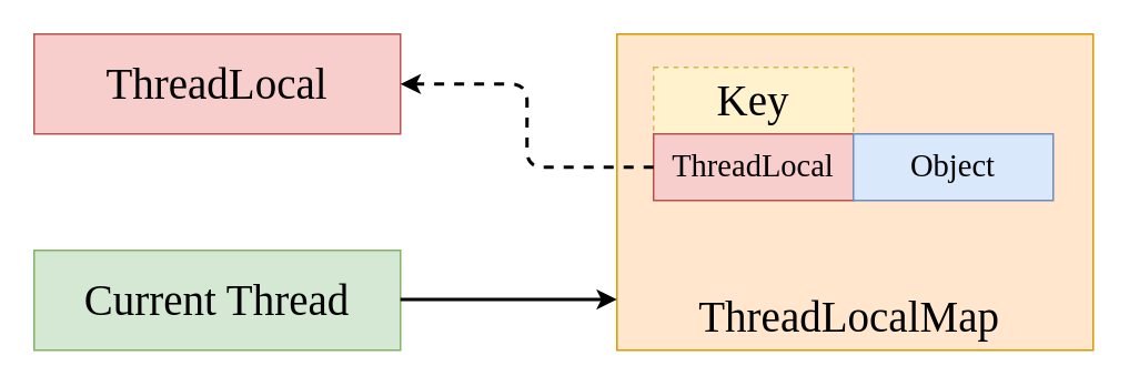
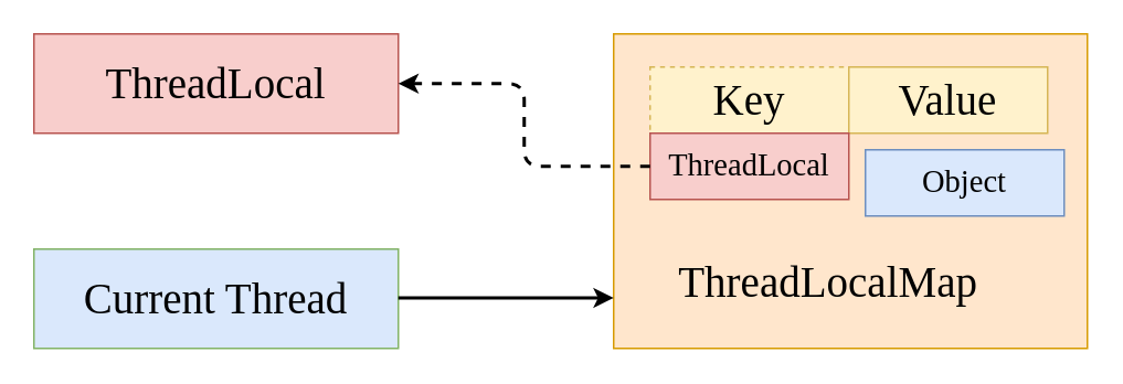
+ <mxCell id="7" value="Value" style="rounded=0;whiteSpace=wrap;html=1;fontFamily=Comic Sans MS;fontSize=26;fillColor=#fff2cc;strokeColor=#d6b656;" vertex="1" parent="1"><mxGeometry x="512" y="40" width="120" height="40" as="geometry" /></mxCell>
- <mxCell id="9" value="Object" style="rounded=0;whiteSpace=wrap;html=1;fontFamily=Comic Sans MS;fontSize=19;fillColor=#dae8fc;strokeColor=#6c8ebf;" vertex="1" parent="1"><mxGeometry x="512" y="80" width="120" height="40" as="geometry" /></mxCell>
+ <mxCell id="9" value="Object" style="rounded=0;whiteSpace=wrap;html=1;fontFamily=Comic Sans MS;fontSize=19;fillColor=#dae8fc;strokeColor=#6c8ebf;" vertex="1" parent="1"><mxGeometry x="522" y="90" width="120" height="40" as="geometry" /></mxCell>
- <mxCell id="3" value="Current Thread" style="rounded=0;whiteSpace=wrap;html=1;fontSize=26;fontFamily=Comic Sans MS;fillColor=#d5e8d4;strokeColor=#82b366;" vertex="1" parent="1"><mxGeometry x="20" y="150" width="220" height="60" as="geometry" /></mxCell>
+ <mxCell id="3" value="Current Thread" style="rounded=0;whiteSpace=wrap;html=1;fontSize=26;fontFamily=Comic Sans MS;fillColor=#dae8fc;strokeColor=#82b366;" vertex="1" parent="1"><mxGeometry x="20" y="150" width="220" height="60" as="geometry" /></mxCell>
- <mxCell id="5" value="ThreadLocalMap&amp;nbsp;" style="text;html=1;strokeColor=none;fillColor=none;align=center;verticalAlign=middle;whiteSpace=wrap;rounded=0;fontFamily=Comic Sans MS;fontSize=26;" vertex="1" parent="1"><mxGeometry x="393" y="170" width="240" height="40" as="geometry" /></mxCell>
+ <mxCell id="5" value="ThreadLocalMap&amp;nbsp;" style="text;html=1;strokeColor=none;fillColor=none;align=center;verticalAlign=middle;whiteSpace=wrap;rounded=0;fontFamily=Comic Sans MS;fontSize=26;" vertex="1" parent="1"><mxGeometry x="383" y="150" width="240" height="40" as="geometry" /></mxCell>
